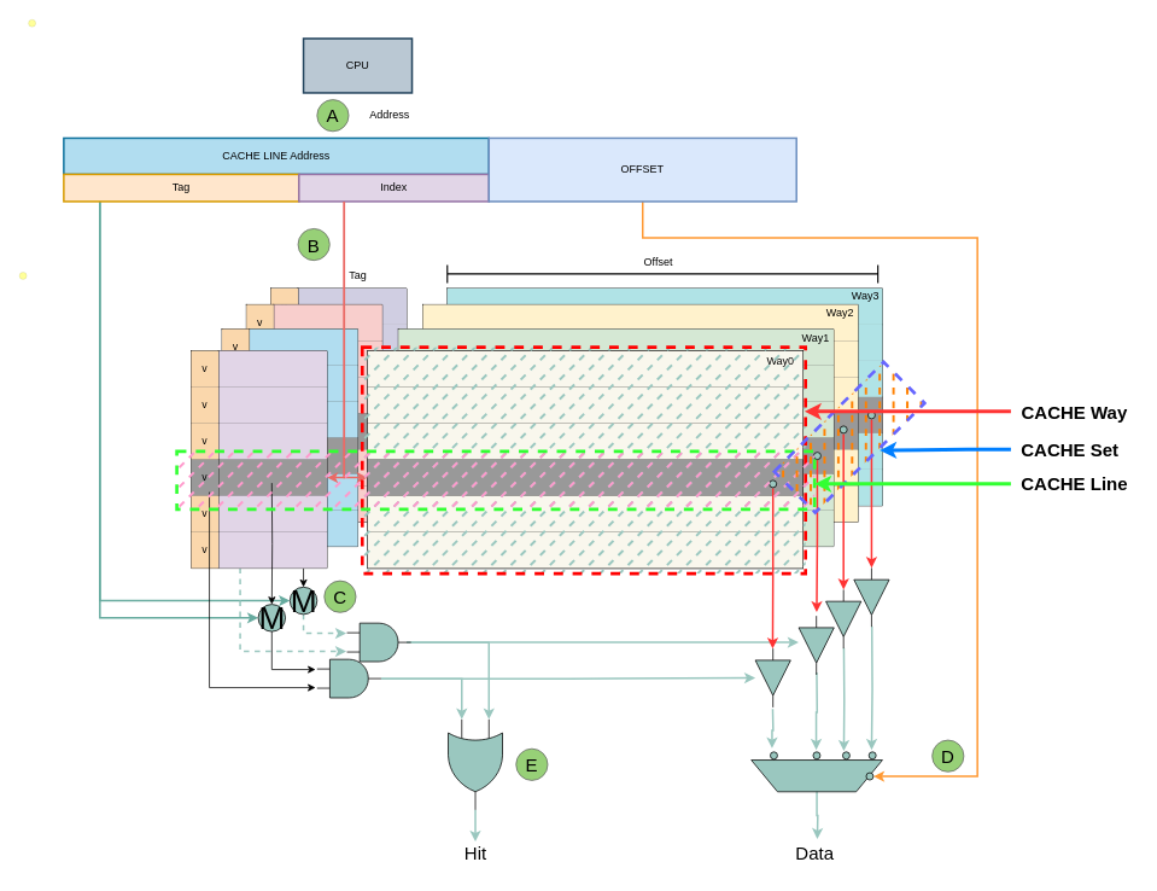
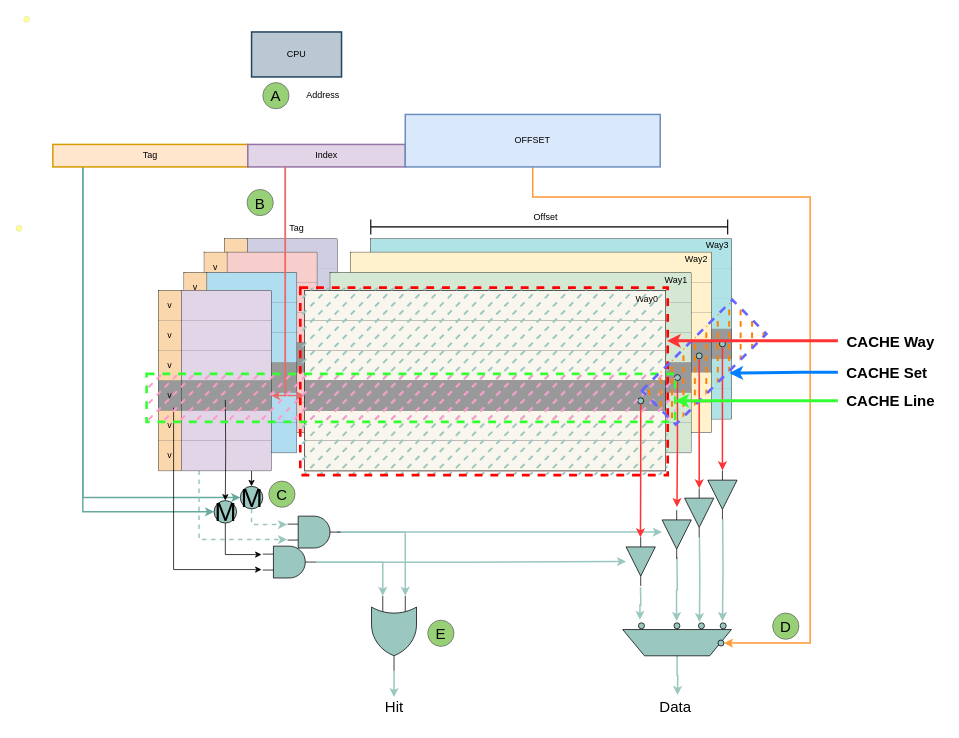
- <mxCell id="41" value="CACHE LINE Address" style="rounded=0;whiteSpace=wrap;html=1;strokeColor=#10739e;strokeWidth=2;fillColor=#b1ddf0;" parent="1" vertex="1"><mxGeometry x="70" y="152" width="470" height="40" as="geometry" /></mxCell>
